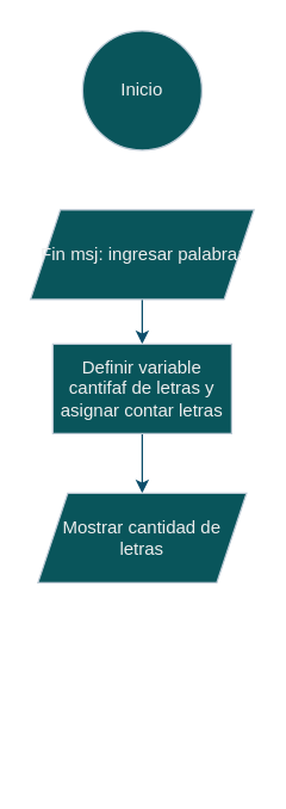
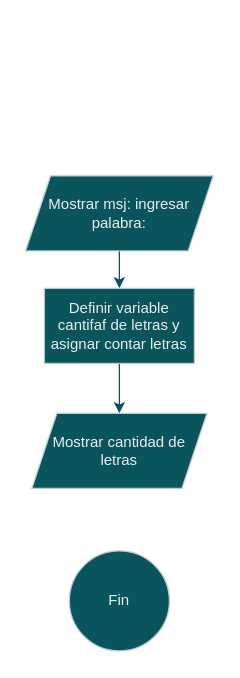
- <mxCell id="2" value="Inicio" style="ellipse;whiteSpace=wrap;html=1;aspect=fixed;labelBackgroundColor=none;fillColor=#09555B;strokeColor=#BAC8D3;fontColor=#EEEEEE;" vertex="1" parent="1"><mxGeometry x="55" y="20" width="80" height="80" as="geometry" /></mxCell>
- <mxCell id="4" value="Fin msj: ingresar palabra:" style="shape=parallelogram;perimeter=parallelogramPerimeter;whiteSpace=wrap;html=1;fixedSize=1;labelBackgroundColor=none;fillColor=#09555B;strokeColor=#BAC8D3;fontColor=#EEEEEE;" vertex="1" parent="1"><mxGeometry x="20" y="140" width="150" height="60" as="geometry" /></mxCell>
+ <mxCell id="4" value="Mostrar msj: ingresar palabra:" style="shape=parallelogram;perimeter=parallelogramPerimeter;whiteSpace=wrap;html=1;fixedSize=1;labelBackgroundColor=none;fillColor=#09555B;strokeColor=#BAC8D3;fontColor=#EEEEEE;" vertex="1" parent="1"><mxGeometry x="20" y="140" width="150" height="60" as="geometry" /></mxCell>
+ <mxCell id="8" value="Fin" style="ellipse;whiteSpace=wrap;html=1;labelBackgroundColor=none;fillColor=#09555B;strokeColor=#BAC8D3;fontColor=#EEEEEE;" vertex="1" parent="1"><mxGeometry x="55" y="440" width="80" height="80" as="geometry" /></mxCell>
